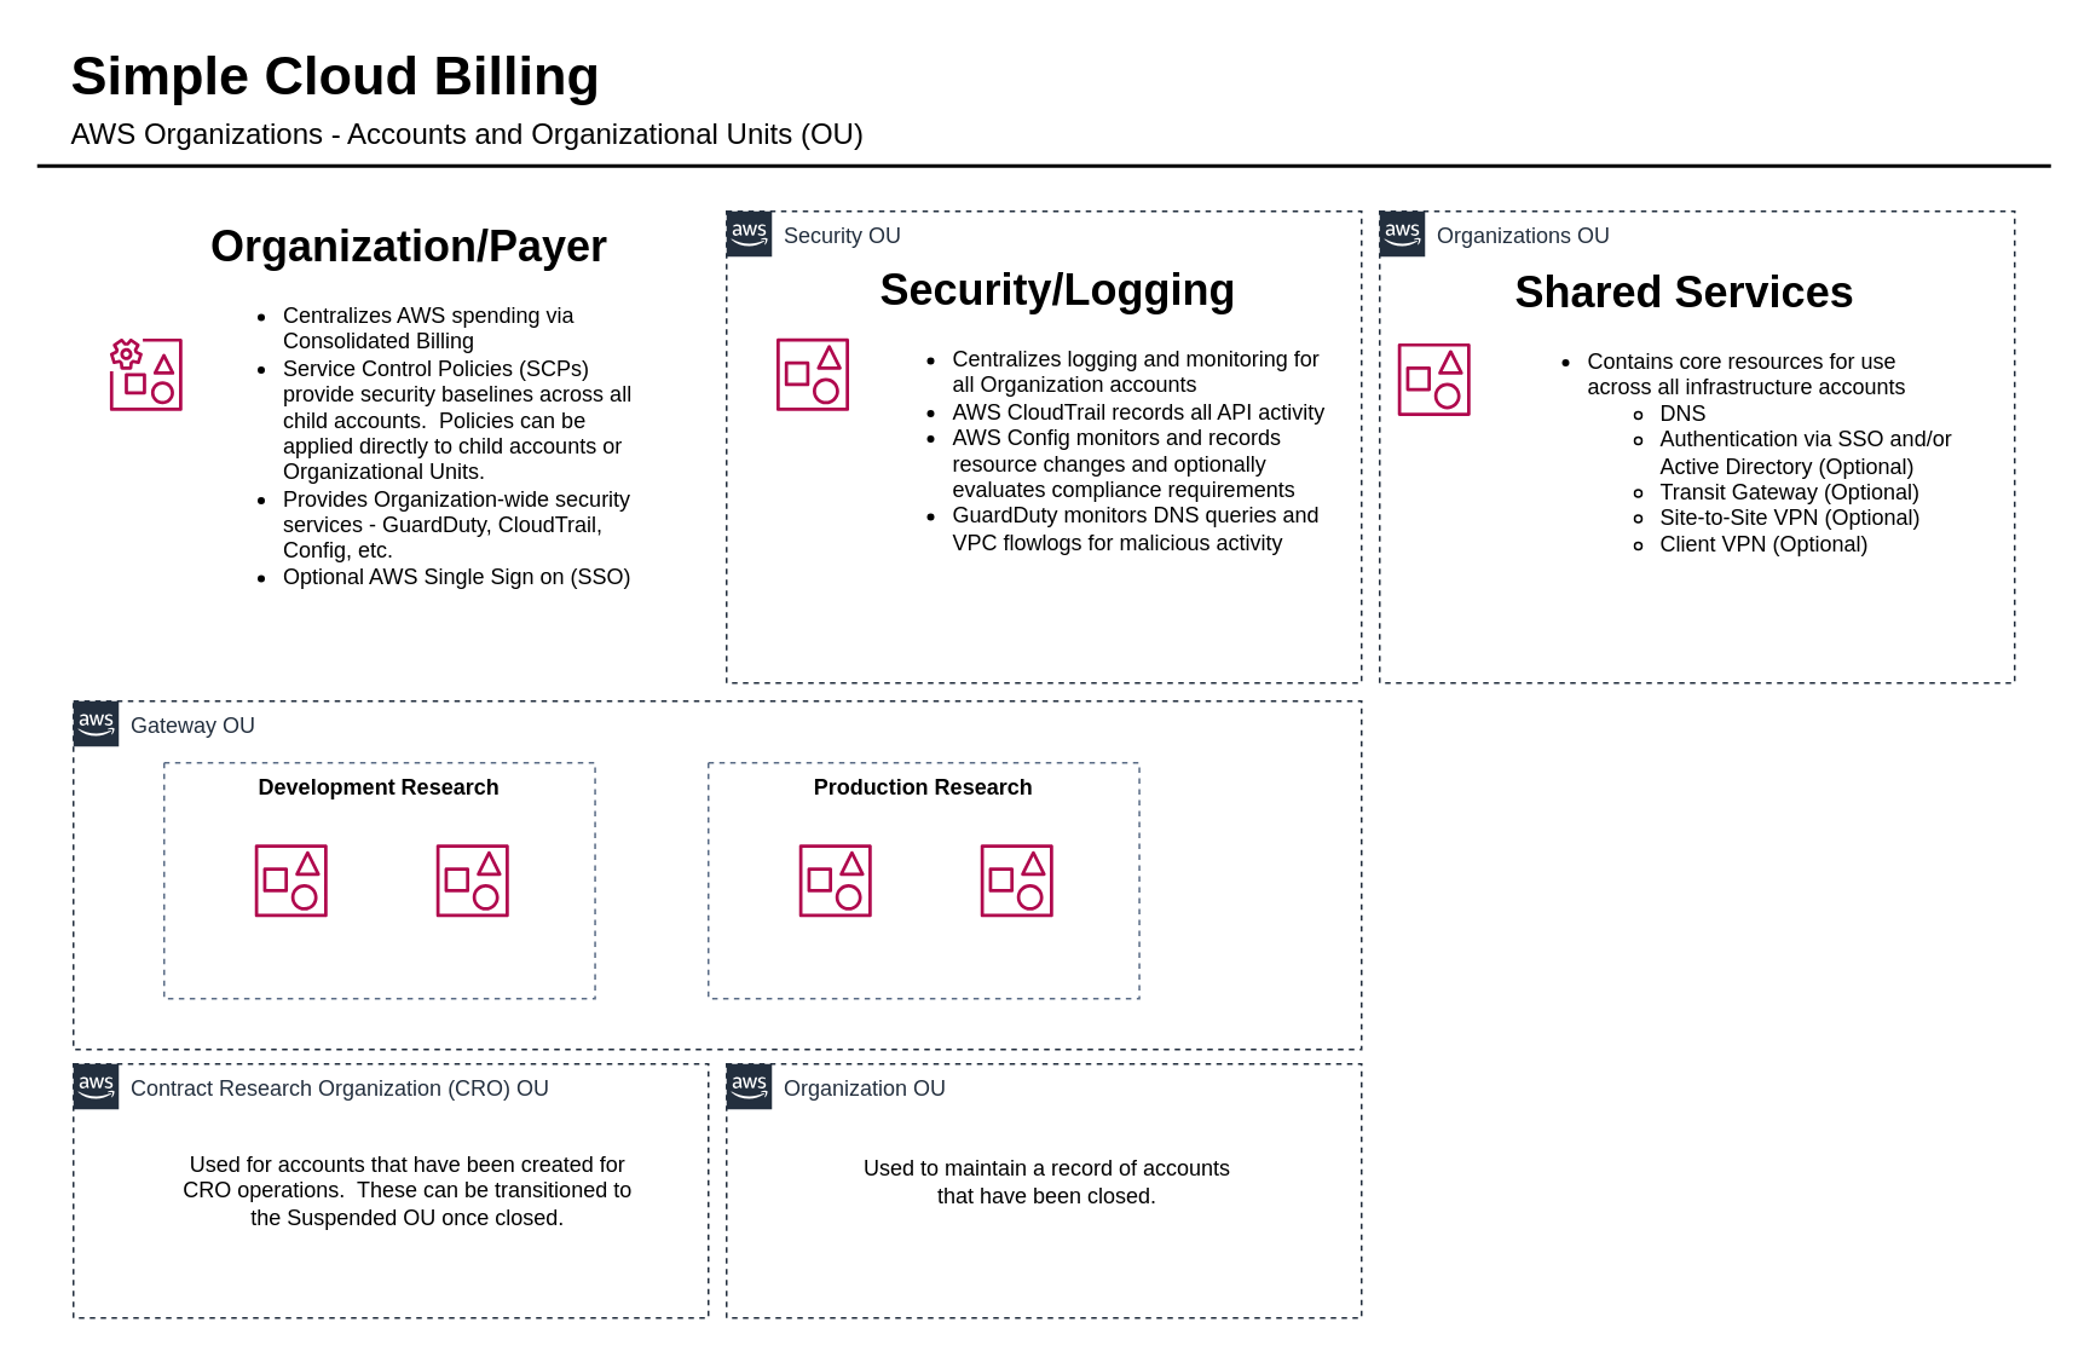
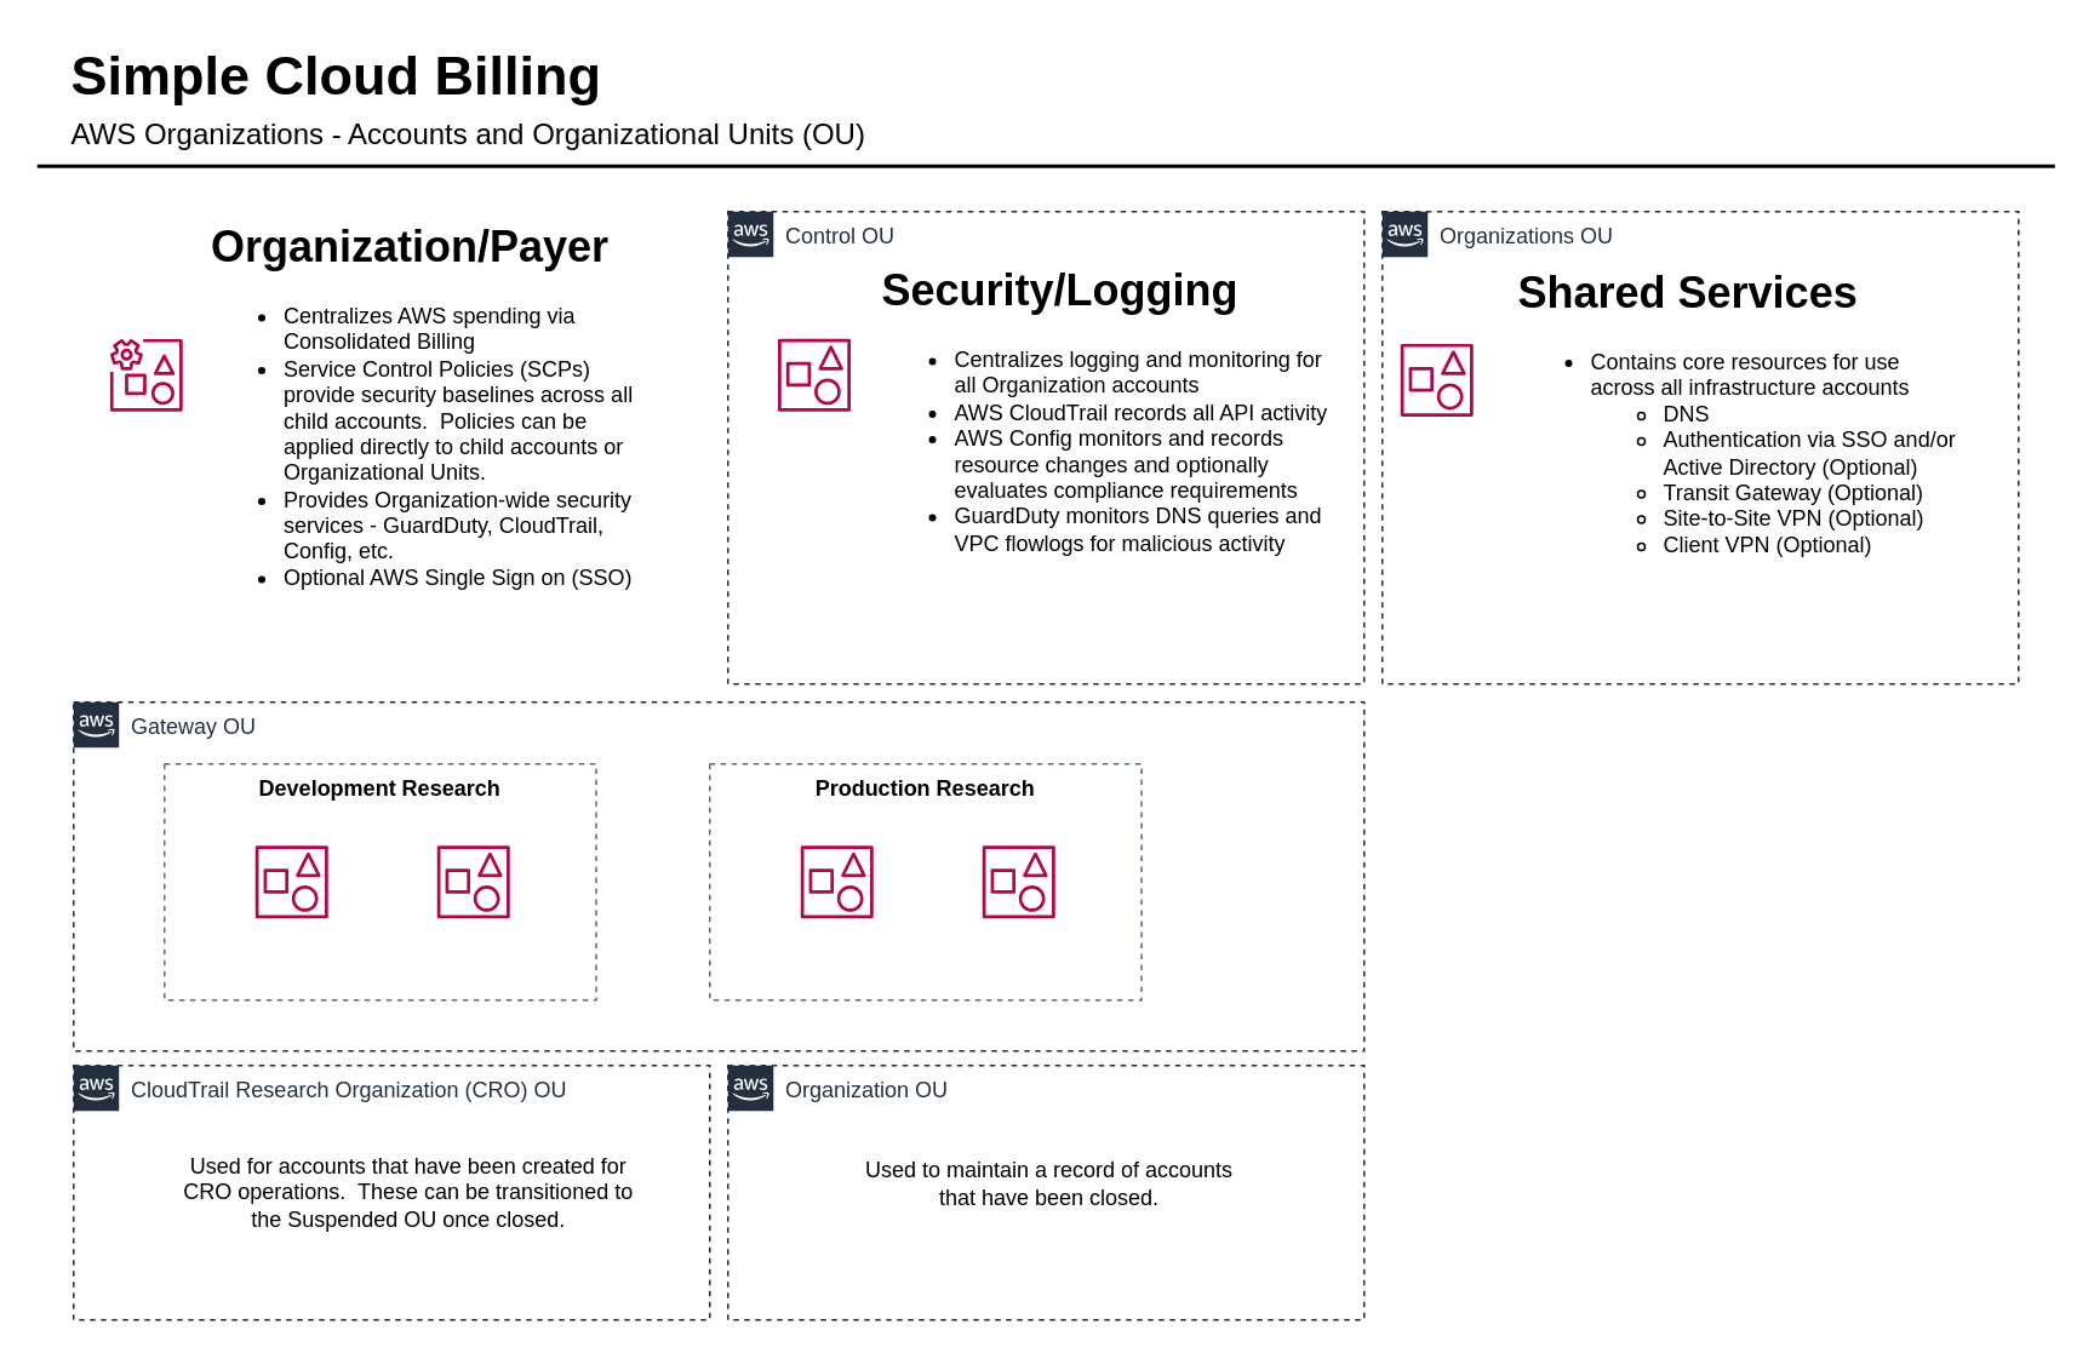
- <mxCell id="11" value="Security OU" style="points=[[0,0],[0.25,0],[0.5,0],[0.75,0],[1,0],[1,0.25],[1,0.5],[1,0.75],[1,1],[0.75,1],[0.5,1],[0.25,1],[0,1],[0,0.75],[0,0.5],[0,0.25]];outlineConnect=0;gradientColor=none;html=1;whiteSpace=wrap;fontSize=12;fontStyle=0;container=1;pointerEvents=0;collapsible=0;recursiveResize=0;shape=mxgraph.aws4.group;grIcon=mxgraph.aws4.group_aws_cloud_alt;strokeColor=#232F3E;fillColor=none;verticalAlign=top;align=left;spacingLeft=30;fontColor=#232F3E;dashed=1;" parent="1" vertex="1"><mxGeometry x="400" y="116" width="350" height="260" as="geometry" /></mxCell>
+ <mxCell id="11" value="Control OU" style="points=[[0,0],[0.25,0],[0.5,0],[0.75,0],[1,0],[1,0.25],[1,0.5],[1,0.75],[1,1],[0.75,1],[0.5,1],[0.25,1],[0,1],[0,0.75],[0,0.5],[0,0.25]];outlineConnect=0;gradientColor=none;html=1;whiteSpace=wrap;fontSize=12;fontStyle=0;container=1;pointerEvents=0;collapsible=0;recursiveResize=0;shape=mxgraph.aws4.group;grIcon=mxgraph.aws4.group_aws_cloud_alt;strokeColor=#232F3E;fillColor=none;verticalAlign=top;align=left;spacingLeft=30;fontColor=#232F3E;dashed=1;" parent="1" vertex="1"><mxGeometry x="400" y="116" width="350" height="260" as="geometry" /></mxCell>
- <mxCell id="7" value="Contract Research Organization (CRO) OU" style="points=[[0,0],[0.25,0],[0.5,0],[0.75,0],[1,0],[1,0.25],[1,0.5],[1,0.75],[1,1],[0.75,1],[0.5,1],[0.25,1],[0,1],[0,0.75],[0,0.5],[0,0.25]];outlineConnect=0;gradientColor=none;html=1;whiteSpace=wrap;fontSize=12;fontStyle=0;container=1;pointerEvents=0;collapsible=0;recursiveResize=0;shape=mxgraph.aws4.group;grIcon=mxgraph.aws4.group_aws_cloud_alt;strokeColor=#232F3E;fillColor=none;verticalAlign=top;align=left;spacingLeft=30;fontColor=#232F3E;dashed=1;" parent="1" vertex="1"><mxGeometry x="40" y="586" width="350" height="140" as="geometry" /></mxCell>
+ <mxCell id="7" value="CloudTrail Research Organization (CRO) OU" style="points=[[0,0],[0.25,0],[0.5,0],[0.75,0],[1,0],[1,0.25],[1,0.5],[1,0.75],[1,1],[0.75,1],[0.5,1],[0.25,1],[0,1],[0,0.75],[0,0.5],[0,0.25]];outlineConnect=0;gradientColor=none;html=1;whiteSpace=wrap;fontSize=12;fontStyle=0;container=1;pointerEvents=0;collapsible=0;recursiveResize=0;shape=mxgraph.aws4.group;grIcon=mxgraph.aws4.group_aws_cloud_alt;strokeColor=#232F3E;fillColor=none;verticalAlign=top;align=left;spacingLeft=30;fontColor=#232F3E;dashed=1;" parent="1" vertex="1"><mxGeometry x="40" y="586" width="350" height="140" as="geometry" /></mxCell>
